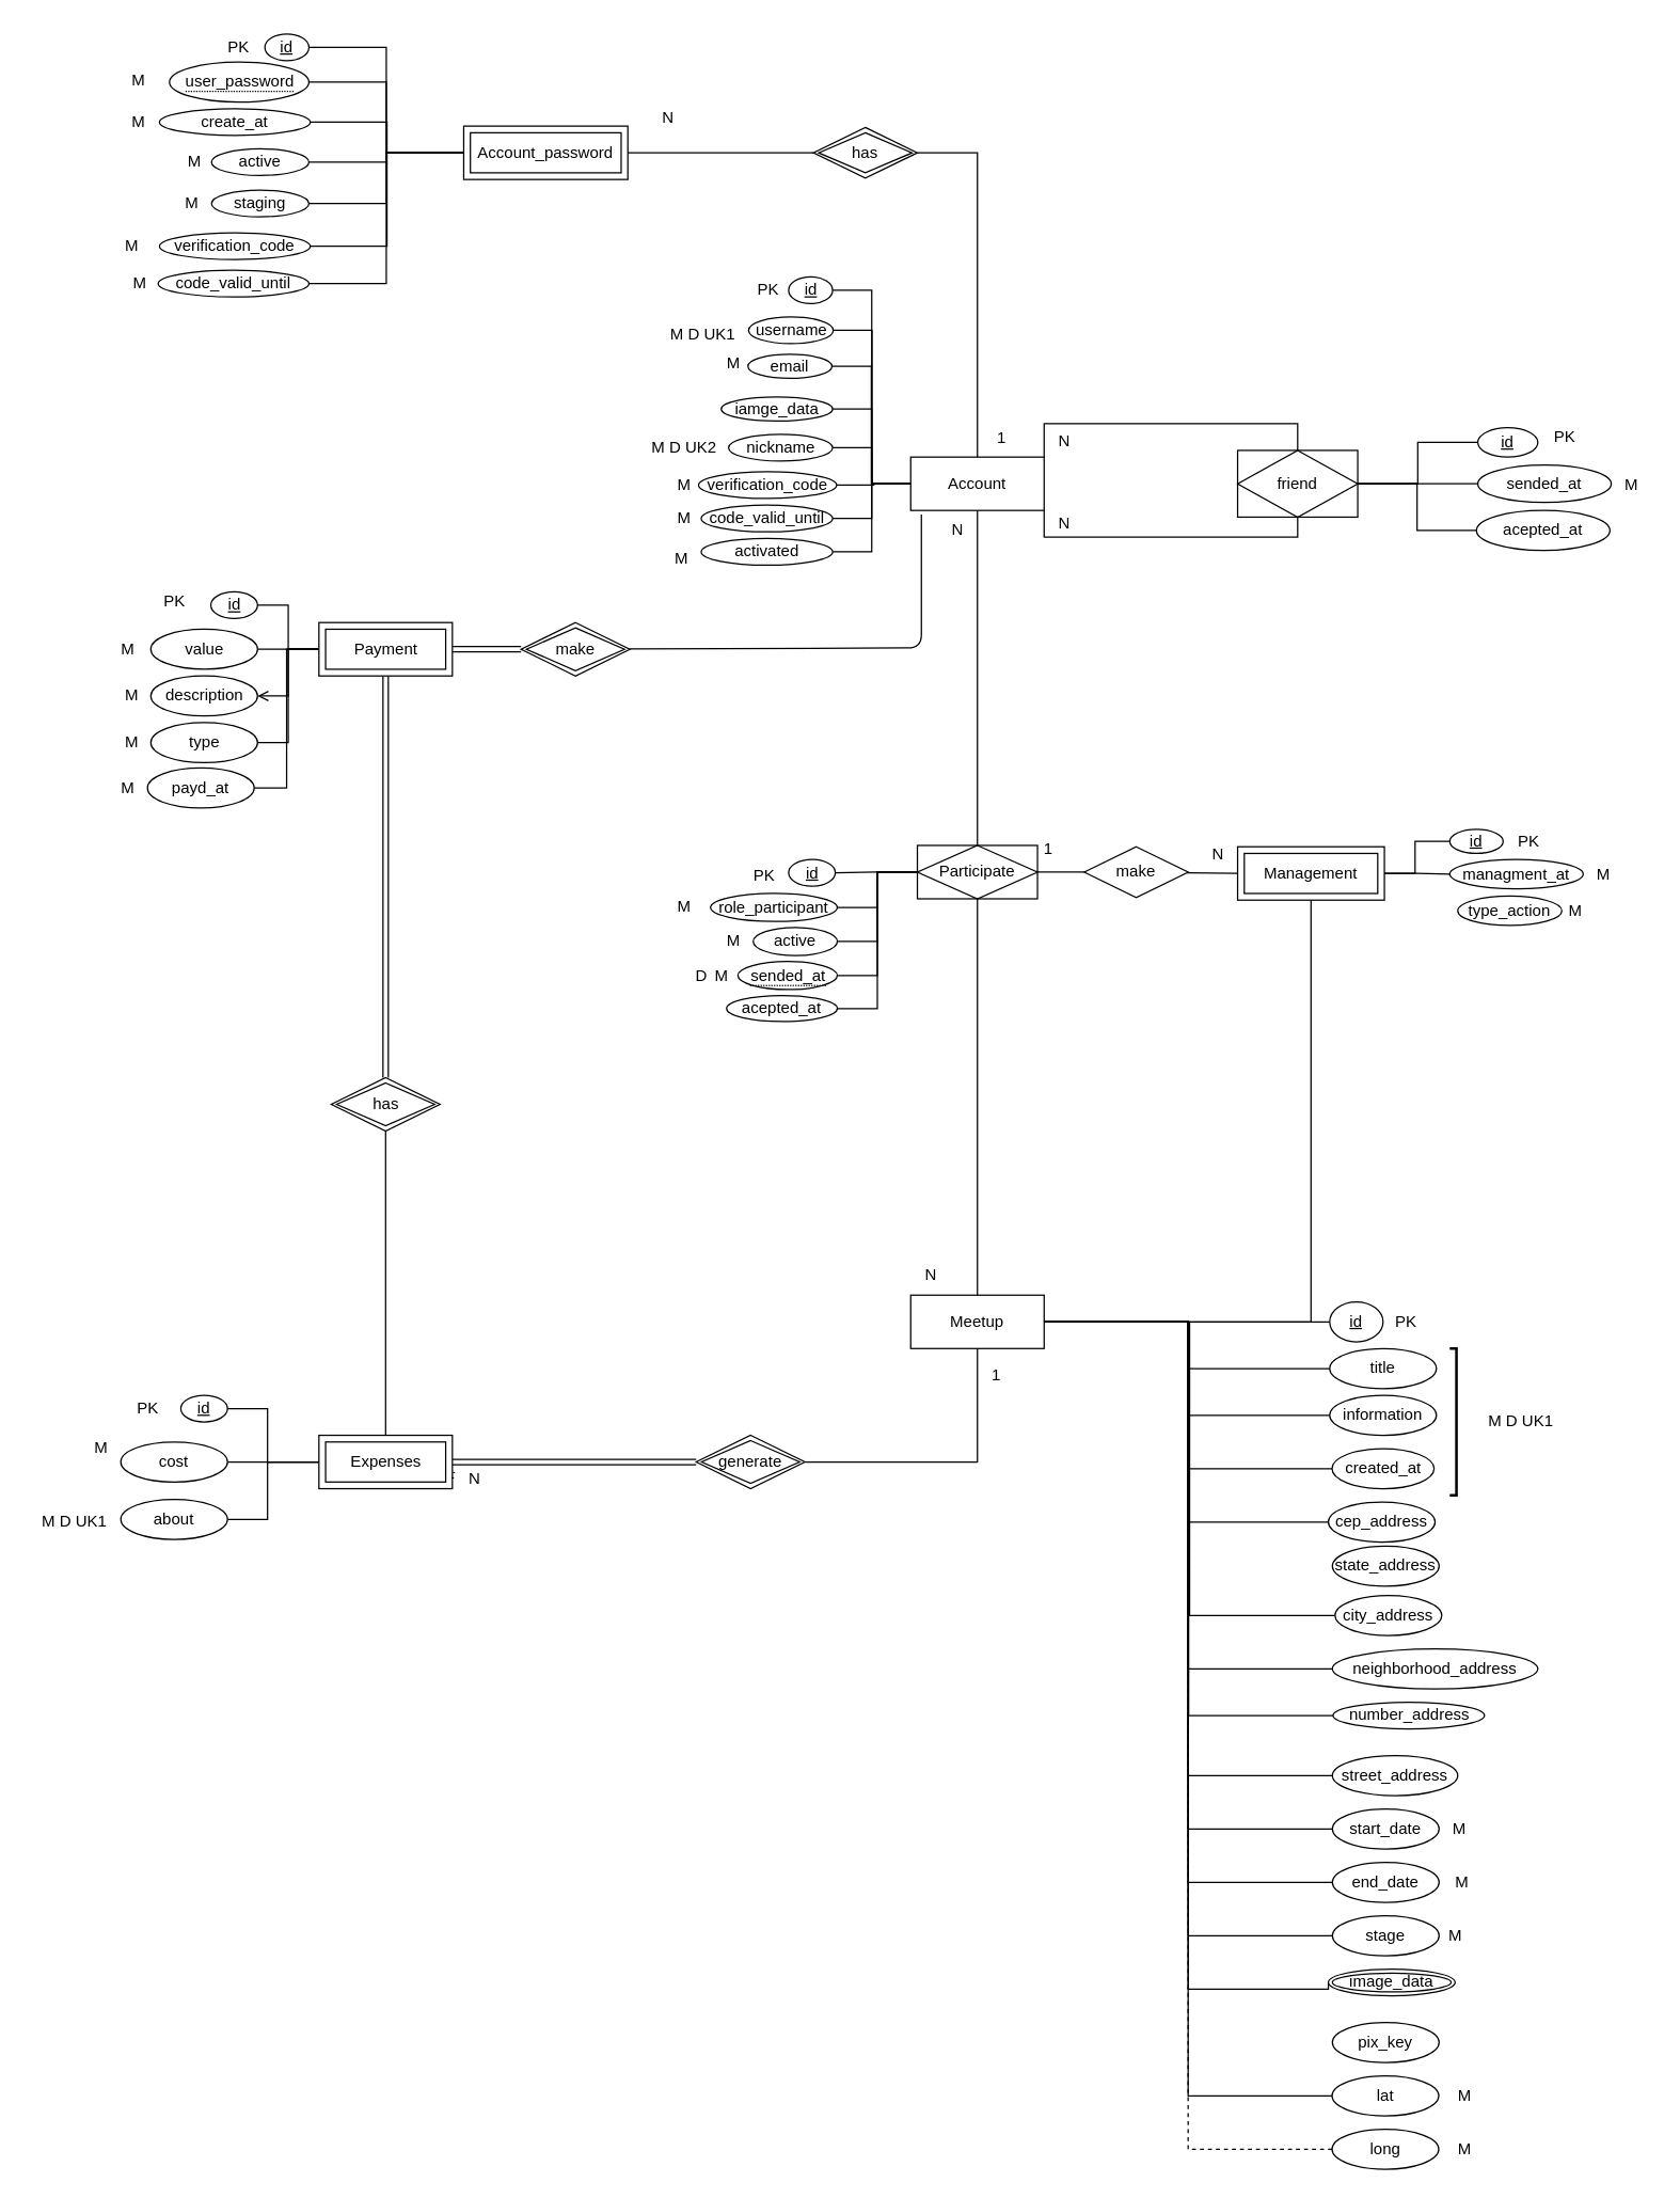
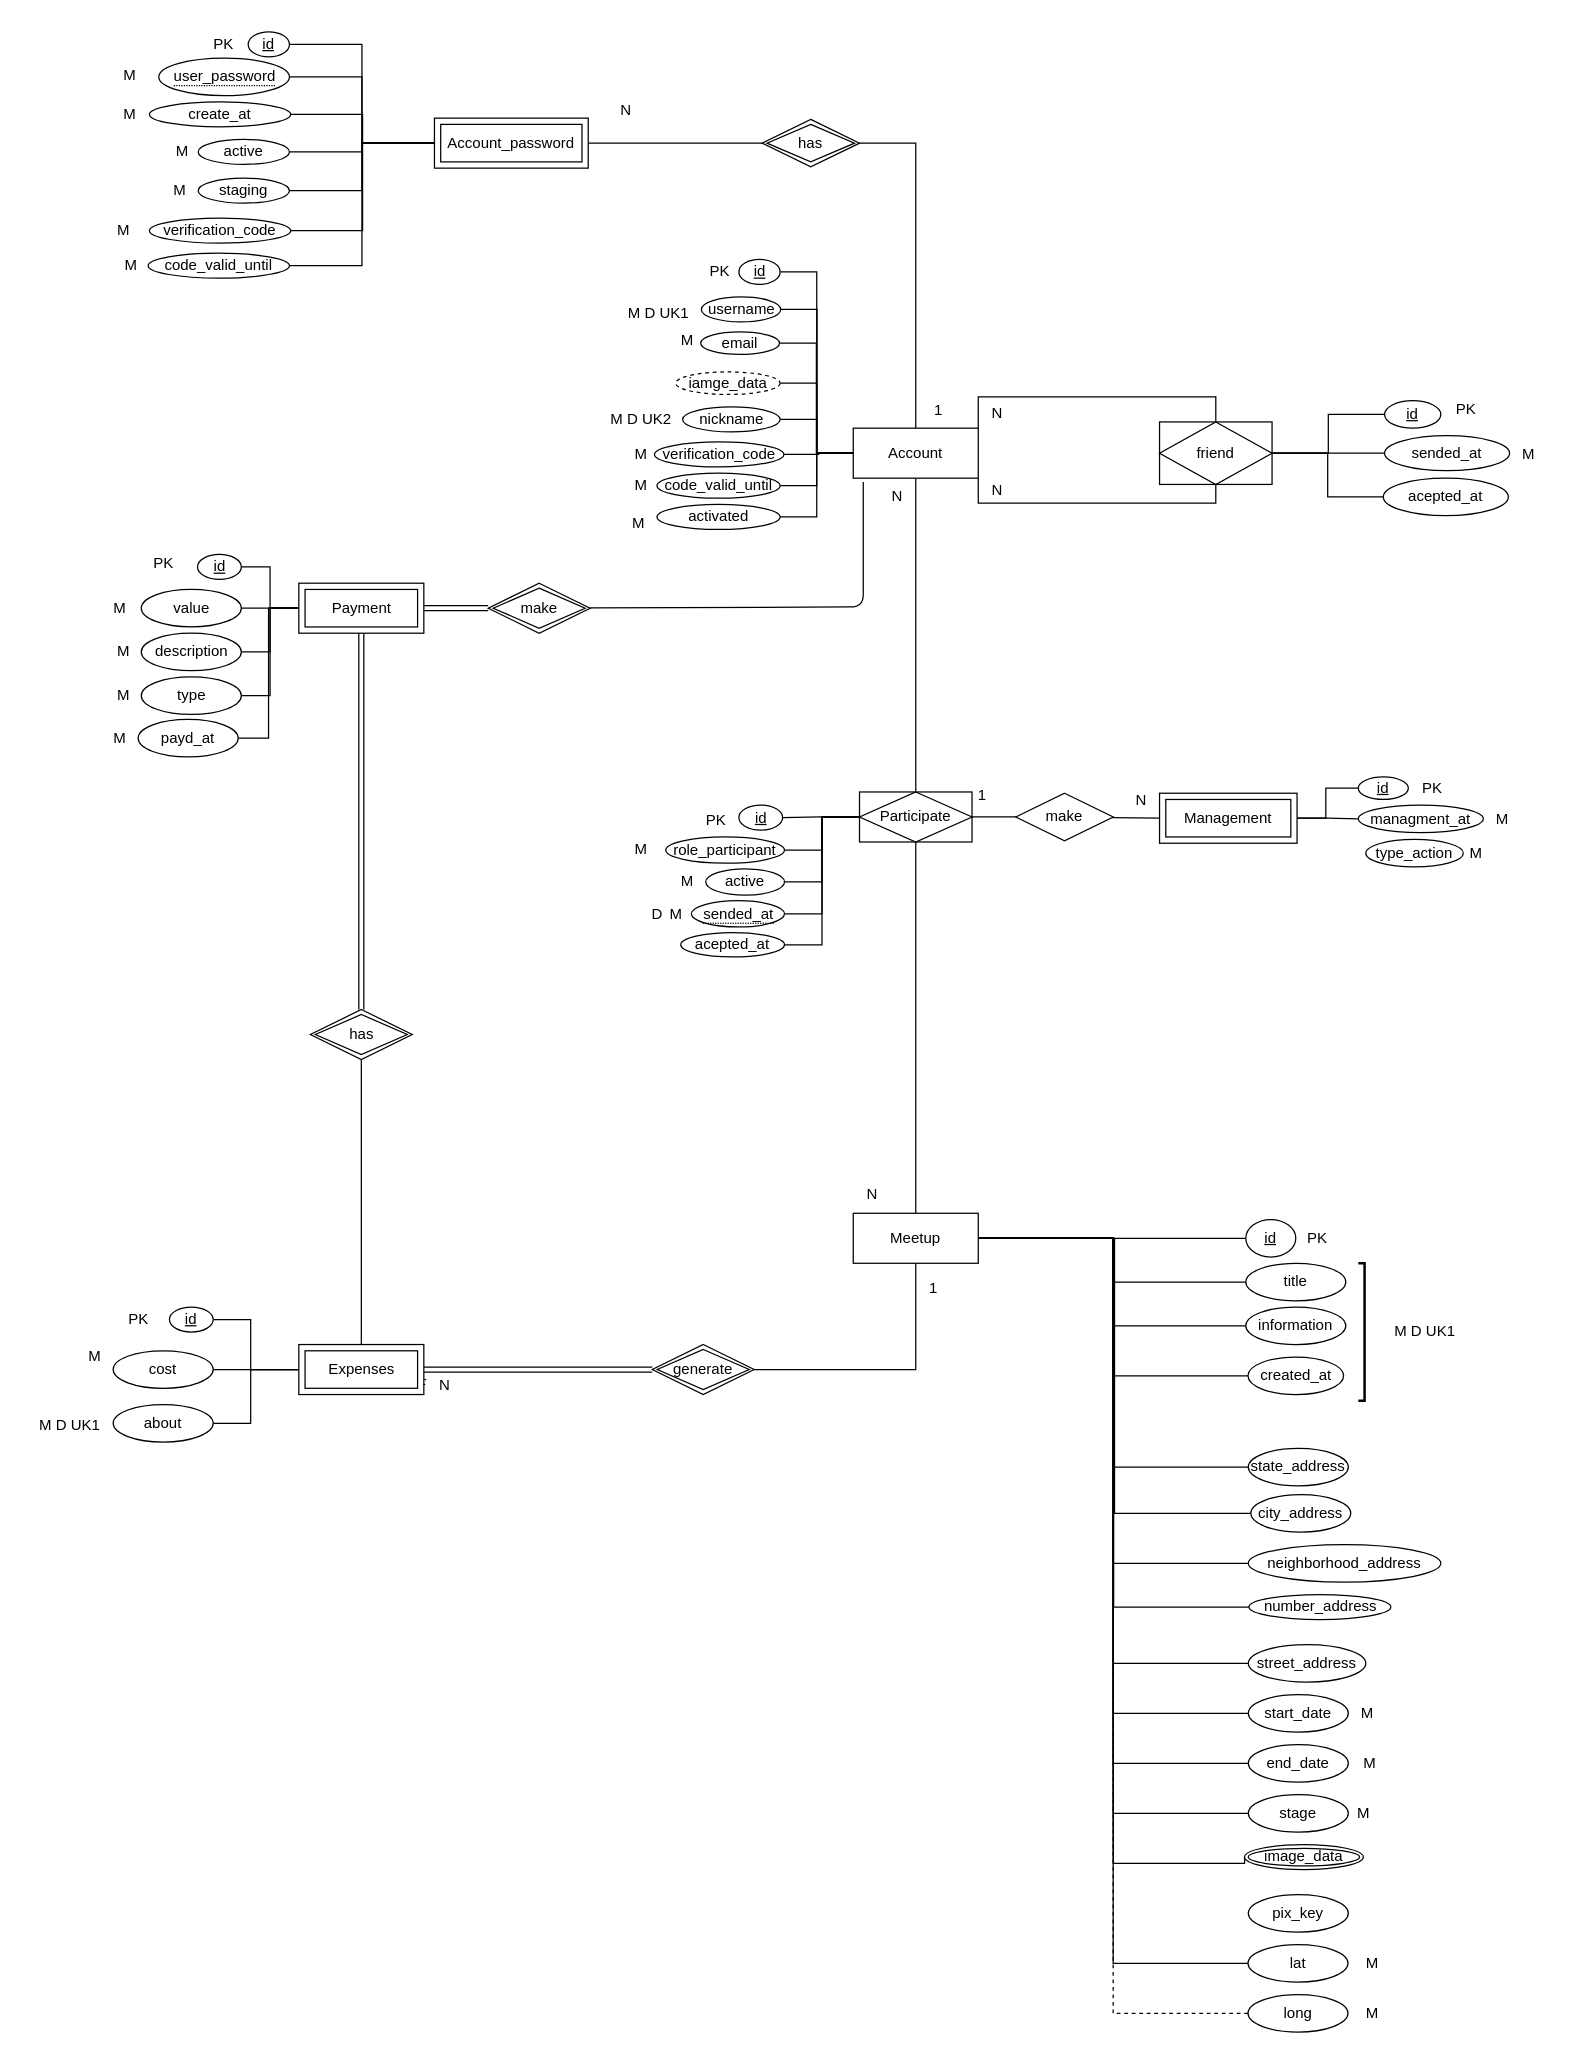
- <mxCell id="81" value="iamge_data" style="ellipse;whiteSpace=wrap;html=1;align=center;" parent="1" vertex="1"><mxGeometry x="540" y="297" width="83.5" height="18" as="geometry" /></mxCell>
+ <mxCell id="81" value="iamge_data" style="ellipse;whiteSpace=wrap;html=1;align=center;dashed=1;" parent="1" vertex="1"><mxGeometry x="540" y="297" width="83.5" height="18" as="geometry" /></mxCell>
- <mxCell id="116" style="edgeStyle=orthogonalEdgeStyle;rounded=0;orthogonalLoop=1;jettySize=auto;html=1;entryX=1;entryY=0.5;entryDx=0;entryDy=0;endArrow=open;endFill=0;" parent="1" source="119" target="122" edge="1"><mxGeometry relative="1" as="geometry" /></mxCell>
+ <mxCell id="116" style="edgeStyle=orthogonalEdgeStyle;rounded=0;orthogonalLoop=1;jettySize=auto;html=1;entryX=1;entryY=0.5;entryDx=0;entryDy=0;endArrow=none;endFill=0;" parent="1" source="119" target="122" edge="1"><mxGeometry relative="1" as="geometry" /></mxCell>
- <mxCell id="40" style="edgeStyle=orthogonalEdgeStyle;rounded=0;orthogonalLoop=1;jettySize=auto;html=1;endArrow=none;endFill=0;" parent="1" source="49" target="65" edge="1"><mxGeometry relative="1" as="geometry" /></mxCell>
+ <mxCell id="40" style="edgeStyle=orthogonalEdgeStyle;rounded=0;orthogonalLoop=1;jettySize=auto;html=1;entryX=0;entryY=0.5;entryDx=0;entryDy=0;endArrow=none;endFill=0;" parent="1" source="49" target="58" edge="1"><mxGeometry relative="1" as="geometry" /></mxCell>
- <mxCell id="39" style="edgeStyle=orthogonalEdgeStyle;rounded=0;orthogonalLoop=1;jettySize=auto;html=1;entryX=0;entryY=0.5;entryDx=0;entryDy=0;endArrow=none;endFill=0;" parent="1" source="49" target="141" edge="1"><mxGeometry relative="1" as="geometry"><Array as="points"><mxPoint x="890" y="990" /><mxPoint x="890" y="1140" /></Array></mxGeometry></mxCell>
- <mxCell id="141" value="cep_address" style="ellipse;whiteSpace=wrap;html=1;align=center;" parent="1" vertex="1"><mxGeometry x="995" y="1125" width="80" height="30" as="geometry" /></mxCell>
